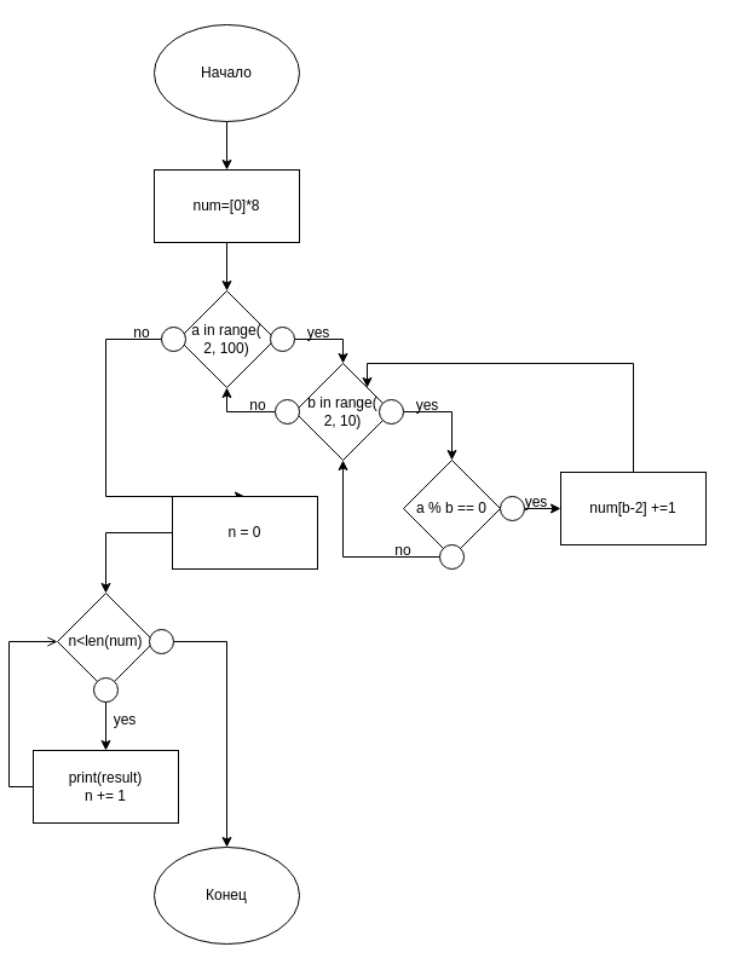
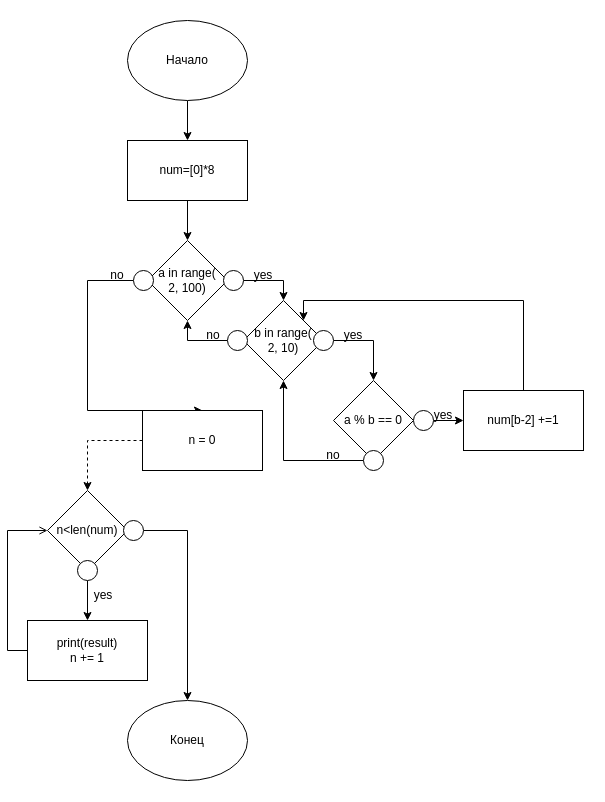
- <mxCell id="27" value="" style="edgeStyle=orthogonalEdgeStyle;rounded=0;orthogonalLoop=1;jettySize=auto;html=1;" edge="1" parent="1" source="28" target="31"><mxGeometry relative="1" as="geometry" /></mxCell>
+ <mxCell id="27" value="" style="edgeStyle=orthogonalEdgeStyle;rounded=0;orthogonalLoop=1;jettySize=auto;html=1;dashed=1;" edge="1" parent="1" source="28" target="31"><mxGeometry relative="1" as="geometry" /></mxCell>
